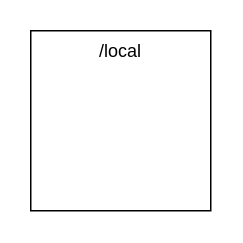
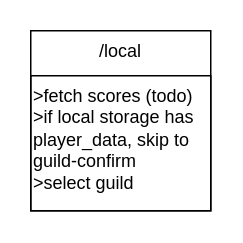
+ <mxCell id="3" value="&amp;gt;fetch scores (todo)&lt;br&gt;&amp;gt;if local storage has player_data, skip to guild-confirm&lt;br&gt;&amp;gt;select guild" style="text;html=1;strokeColor=default;fillColor=none;align=left;verticalAlign=top;whiteSpace=wrap;rounded=0;" parent="1" vertex="1"><mxGeometry x="20" y="50" width="120" height="90" as="geometry" /></mxCell>
